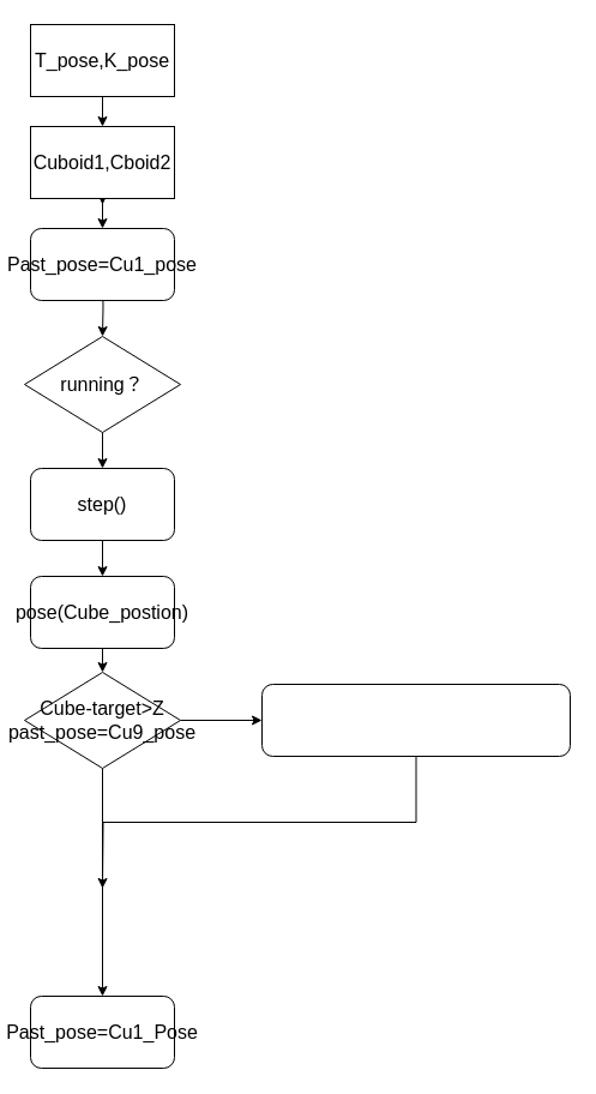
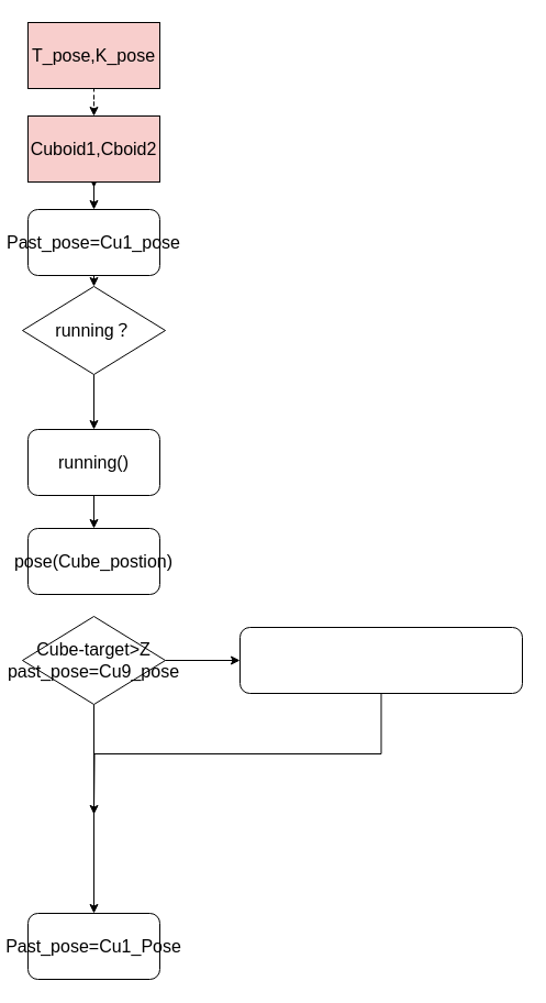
- <mxCell id="3" value="T_pose,K_pose" style="rounded=0;whiteSpace=wrap;html=1;fontSize=16;" vertex="1" parent="1"><mxGeometry x="25" y="20" width="120" height="60" as="geometry" /></mxCell>
+ <mxCell id="3" value="T_pose,K_pose" style="rounded=0;whiteSpace=wrap;html=1;fontSize=16;fillColor=#f8cecc;" vertex="1" parent="1"><mxGeometry x="25" y="20" width="120" height="60" as="geometry" /></mxCell>
- <mxCell id="17" style="edgeStyle=orthogonalEdgeStyle;rounded=0;orthogonalLoop=1;jettySize=auto;html=1;exitX=0.5;exitY=1;exitDx=0;exitDy=0;fontSize=16;" edge="1" parent="1" source="3" target="16"><mxGeometry relative="1" as="geometry"><mxPoint x="85" y="100" as="sourcePoint" /><mxPoint x="85" y="170" as="targetPoint" /></mxGeometry></mxCell>
+ <mxCell id="17" style="edgeStyle=orthogonalEdgeStyle;rounded=0;orthogonalLoop=1;jettySize=auto;html=1;exitX=0.5;exitY=1;exitDx=0;exitDy=0;fontSize=16;dashed=1;" edge="1" parent="1" source="3" target="16"><mxGeometry relative="1" as="geometry"><mxPoint x="85" y="100" as="sourcePoint" /><mxPoint x="85" y="170" as="targetPoint" /></mxGeometry></mxCell>
- <mxCell id="16" value="Cuboid1,Cboid2" style="rounded=0;whiteSpace=wrap;html=1;fontSize=16;" vertex="1" parent="1"><mxGeometry x="25" y="105" width="120" height="60" as="geometry" /></mxCell>
+ <mxCell id="16" value="Cuboid1,Cboid2" style="rounded=0;whiteSpace=wrap;html=1;fontSize=16;fillColor=#f8cecc;" vertex="1" parent="1"><mxGeometry x="25" y="105" width="120" height="60" as="geometry" /></mxCell>
- <mxCell id="6" value="running？" style="rhombus;whiteSpace=wrap;html=1;fontSize=16;" vertex="1" parent="1"><mxGeometry x="20" y="280" width="130" height="80" as="geometry" /></mxCell>
+ <mxCell id="6" value="running？" style="rhombus;whiteSpace=wrap;html=1;fontSize=16;" vertex="1" parent="1"><mxGeometry x="20" y="260" width="130" height="80" as="geometry" /></mxCell>
- <mxCell id="8" value="step()" style="rounded=1;whiteSpace=wrap;html=1;fontSize=16;" vertex="1" parent="1"><mxGeometry x="25" y="390" width="120" height="60" as="geometry" /></mxCell>
+ <mxCell id="8" value="running()" style="rounded=1;whiteSpace=wrap;html=1;fontSize=16;" vertex="1" parent="1"><mxGeometry x="25" y="390" width="120" height="60" as="geometry" /></mxCell>
- <mxCell id="9" style="edgeStyle=orthogonalEdgeStyle;rounded=0;orthogonalLoop=1;jettySize=auto;html=1;exitX=0.5;exitY=1;exitDx=0;exitDy=0;entryX=0.5;entryY=0;entryDx=0;entryDy=0;fontSize=16;" edge="1" parent="1" source="10" target="13"><mxGeometry relative="1" as="geometry" /></mxCell>
